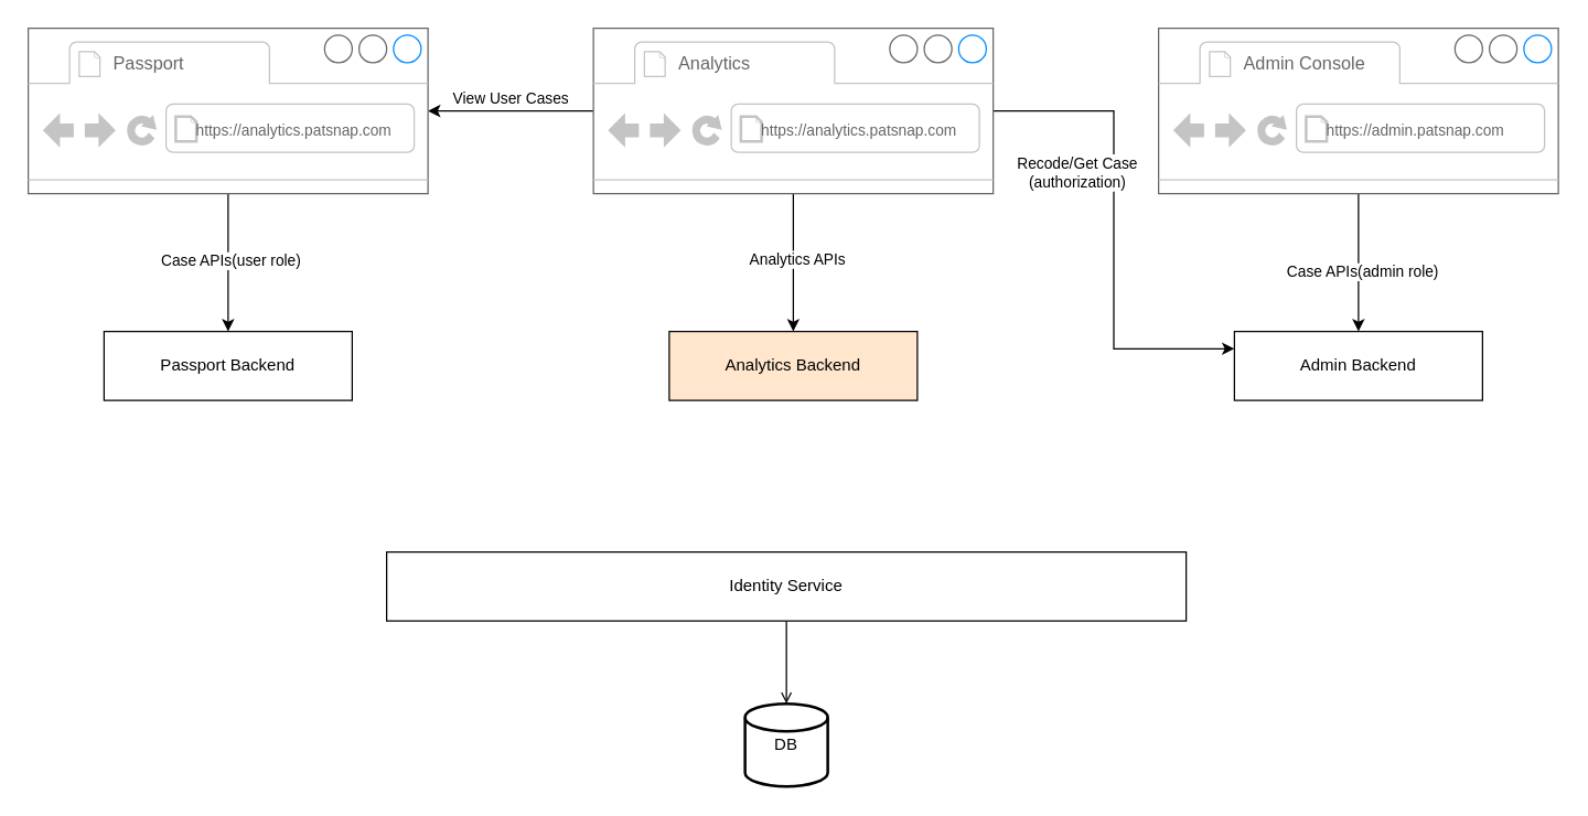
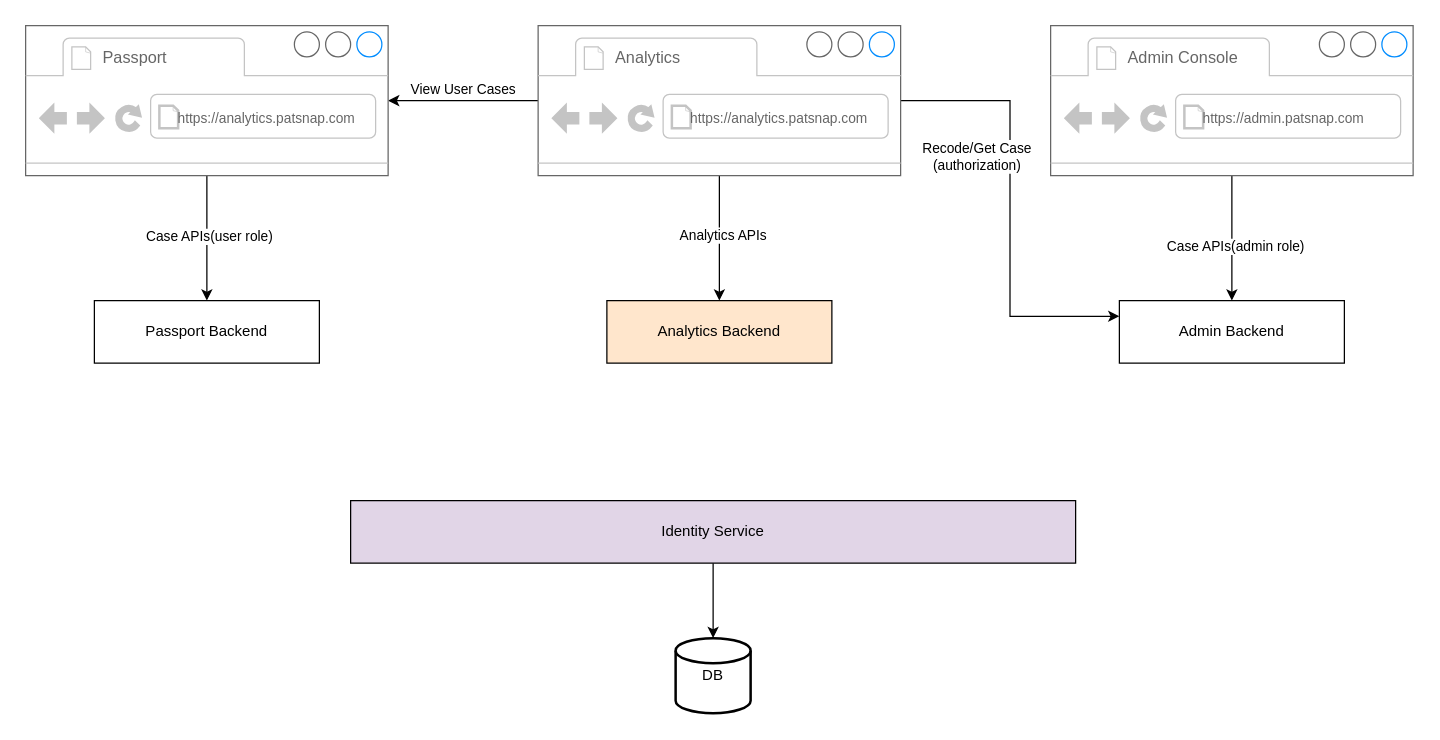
- <mxCell id="25" value="Identity Service" style="rounded=0;whiteSpace=wrap;html=1;" vertex="1" parent="1"><mxGeometry x="280" y="400" width="580" height="50" as="geometry" /></mxCell>
+ <mxCell id="25" value="Identity Service" style="rounded=0;whiteSpace=wrap;html=1;fillColor=#e1d5e7;" vertex="1" parent="1"><mxGeometry x="280" y="400" width="580" height="50" as="geometry" /></mxCell>
- <mxCell id="24" style="edgeStyle=orthogonalEdgeStyle;rounded=0;orthogonalLoop=1;jettySize=auto;html=1;entryX=0.5;entryY=0;entryDx=0;entryDy=0;entryPerimeter=0;endArrow=open;" edge="1" parent="1" source="25" target="26"><mxGeometry relative="1" as="geometry" /></mxCell>
+ <mxCell id="24" style="edgeStyle=orthogonalEdgeStyle;rounded=0;orthogonalLoop=1;jettySize=auto;html=1;entryX=0.5;entryY=0;entryDx=0;entryDy=0;entryPerimeter=0;" edge="1" parent="1" source="25" target="26"><mxGeometry relative="1" as="geometry" /></mxCell>
